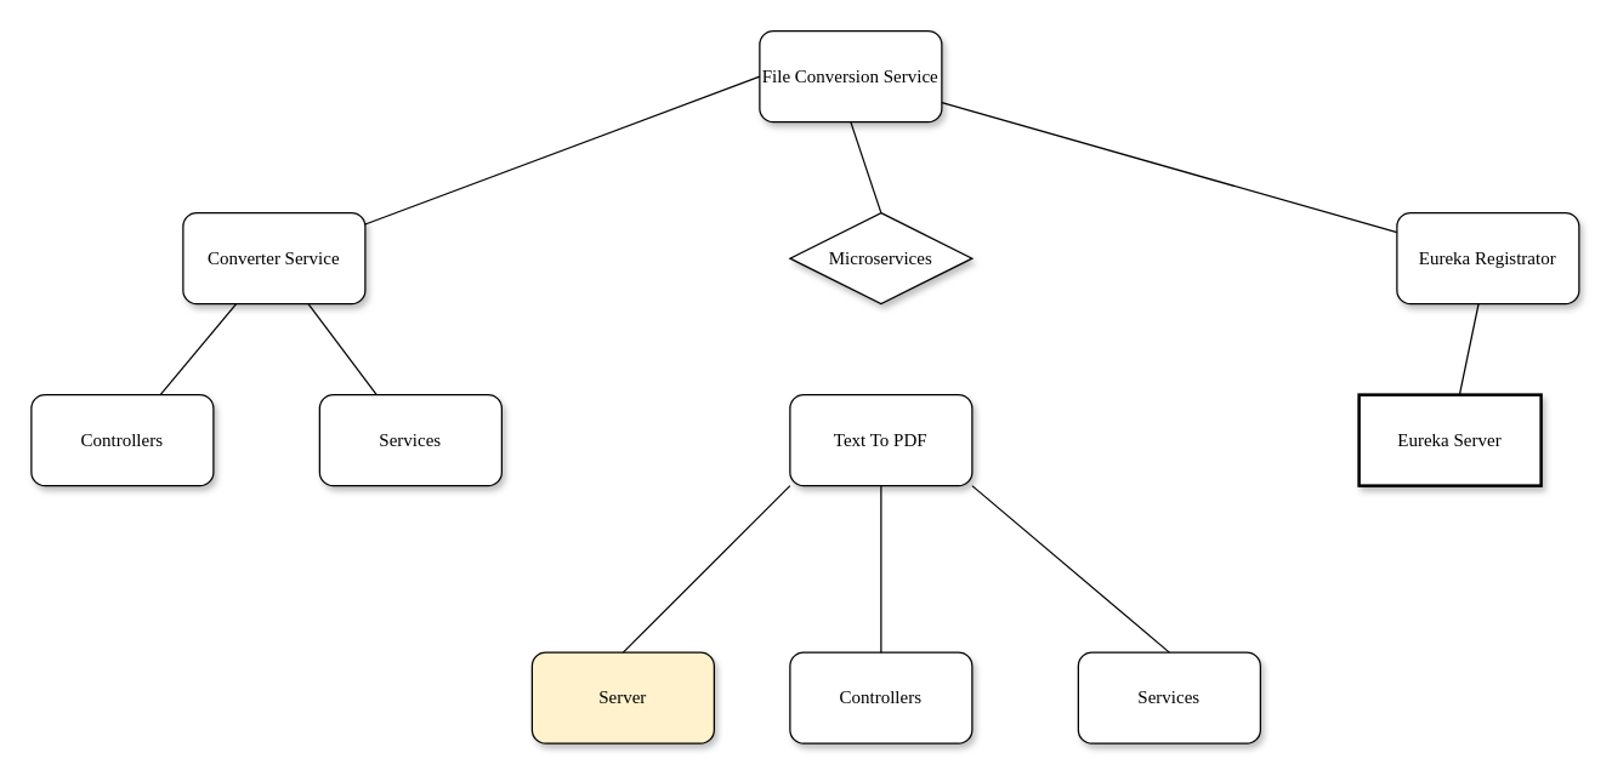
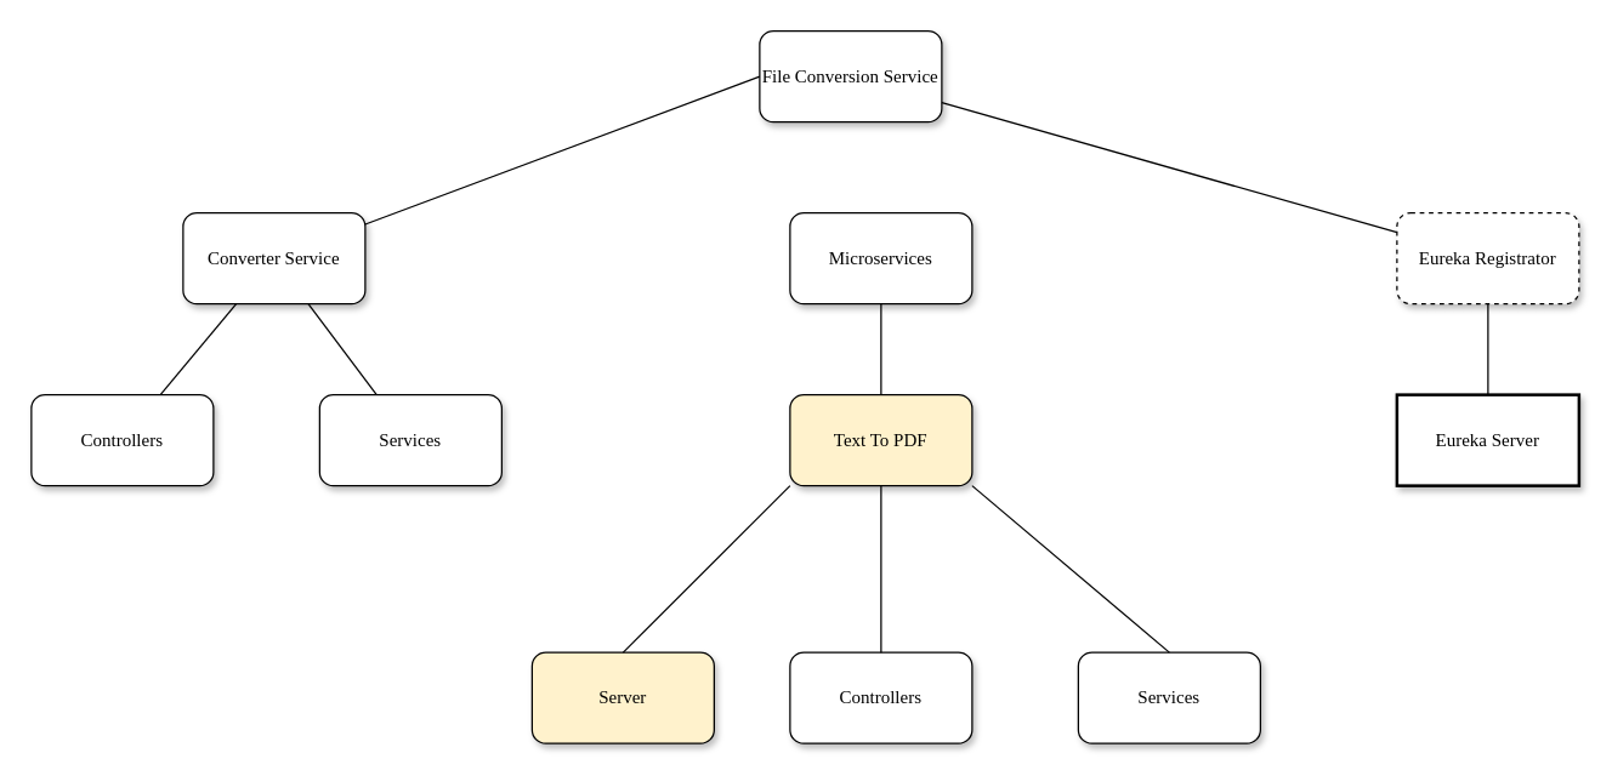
- <mxCell id="14" value="" style="rounded=0;html=1;labelBackgroundColor=none;startArrow=none;startFill=0;startSize=5;endArrow=none;endFill=0;endSize=5;jettySize=auto;orthogonalLoop=1;strokeWidth=1;fontFamily=Verdana;fontSize=12;entryX=0.5;entryY=0;entryDx=0;entryDy=0;exitX=0.5;exitY=1;exitDx=0;exitDy=0;" edge="1" parent="1" source="2" target="13"><mxGeometry x="-0.359" y="-11" relative="1" as="geometry"><mxPoint as="offset" /><mxPoint x="525" y="90" as="sourcePoint" /><mxPoint x="435" y="150" as="targetPoint" /></mxGeometry></mxCell>
- <mxCell id="13" value="&lt;span&gt;Microservices&lt;br&gt;&lt;/span&gt;" style="rhombus;whiteSpace=wrap;html=1;shadow=1;labelBackgroundColor=none;strokeWidth=1;fontFamily=Verdana;fontSize=12;align=center;" vertex="1" parent="1"><mxGeometry x="520" y="140" width="120" height="60" as="geometry" /></mxCell>
+ <mxCell id="13" value="&lt;span&gt;Microservices&lt;br&gt;&lt;/span&gt;" style="whiteSpace=wrap;html=1;rounded=1;shadow=1;labelBackgroundColor=none;strokeWidth=1;fontFamily=Verdana;fontSize=12;align=center;" vertex="1" parent="1"><mxGeometry x="520" y="140" width="120" height="60" as="geometry" /></mxCell>
- <mxCell id="4" value="&lt;span&gt;Eureka Registrator&lt;/span&gt;" style="whiteSpace=wrap;html=1;rounded=1;shadow=1;labelBackgroundColor=none;strokeWidth=1;fontFamily=Verdana;fontSize=12;align=center;" parent="1" vertex="1"><mxGeometry x="920" y="140" width="120" height="60" as="geometry" /></mxCell>
+ <mxCell id="4" value="&lt;span&gt;Eureka Registrator&lt;/span&gt;" style="whiteSpace=wrap;html=1;rounded=1;shadow=1;labelBackgroundColor=none;strokeWidth=1;fontFamily=Verdana;fontSize=12;align=center;dashed=1;" parent="1" vertex="1"><mxGeometry x="920" y="140" width="120" height="60" as="geometry" /></mxCell>
+ <mxCell id="16" value="" style="rounded=0;html=1;labelBackgroundColor=none;startArrow=none;startFill=0;startSize=5;endArrow=none;endFill=0;endSize=5;jettySize=auto;orthogonalLoop=1;strokeWidth=1;fontFamily=Verdana;fontSize=12;entryX=0.5;entryY=0;entryDx=0;entryDy=0;exitX=0.5;exitY=1;exitDx=0;exitDy=0;" edge="1" parent="1" source="13" target="15"><mxGeometry x="-0.2" y="14" relative="1" as="geometry"><mxPoint as="offset" /><mxPoint x="420" y="200" as="sourcePoint" /><mxPoint x="465" y="260" as="targetPoint" /></mxGeometry></mxCell>
- <mxCell id="15" value="&lt;span&gt;Text To PDF&lt;/span&gt;" style="whiteSpace=wrap;html=1;rounded=1;shadow=1;labelBackgroundColor=none;strokeWidth=1;fontFamily=Verdana;fontSize=12;align=center;" vertex="1" parent="1"><mxGeometry x="520" y="260" width="120" height="60" as="geometry" /></mxCell>
+ <mxCell id="15" value="&lt;span&gt;Text To PDF&lt;/span&gt;" style="whiteSpace=wrap;html=1;rounded=1;shadow=1;labelBackgroundColor=none;strokeWidth=1;fontFamily=Verdana;fontSize=12;align=center;fillColor=#fff2cc;" vertex="1" parent="1"><mxGeometry x="520" y="260" width="120" height="60" as="geometry" /></mxCell>
- <mxCell id="9" value="Eureka Server" style="whiteSpace=wrap;html=1;rounded=0;shadow=1;labelBackgroundColor=none;strokeWidth=2;fontFamily=Verdana;fontSize=12;align=center;" parent="1" vertex="1"><mxGeometry x="895" y="260" width="120" height="60" as="geometry" /></mxCell>
+ <mxCell id="9" value="Eureka Server" style="whiteSpace=wrap;html=1;rounded=0;shadow=1;labelBackgroundColor=none;strokeWidth=2;fontFamily=Verdana;fontSize=12;align=center;" parent="1" vertex="1"><mxGeometry x="920" y="260" width="120" height="60" as="geometry" /></mxCell>
